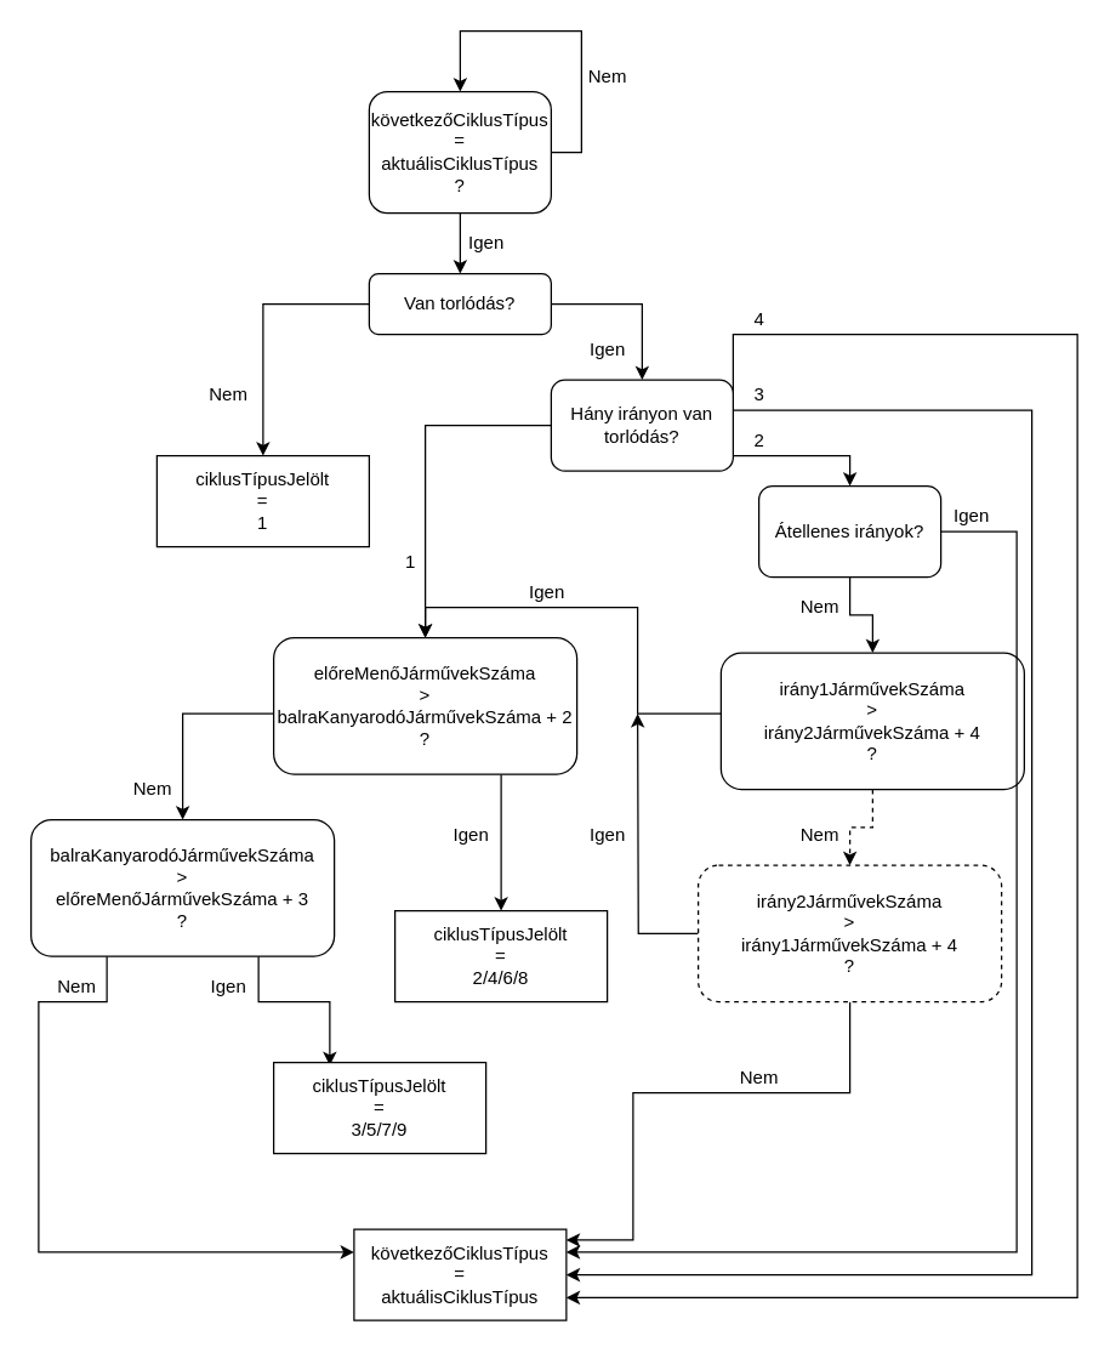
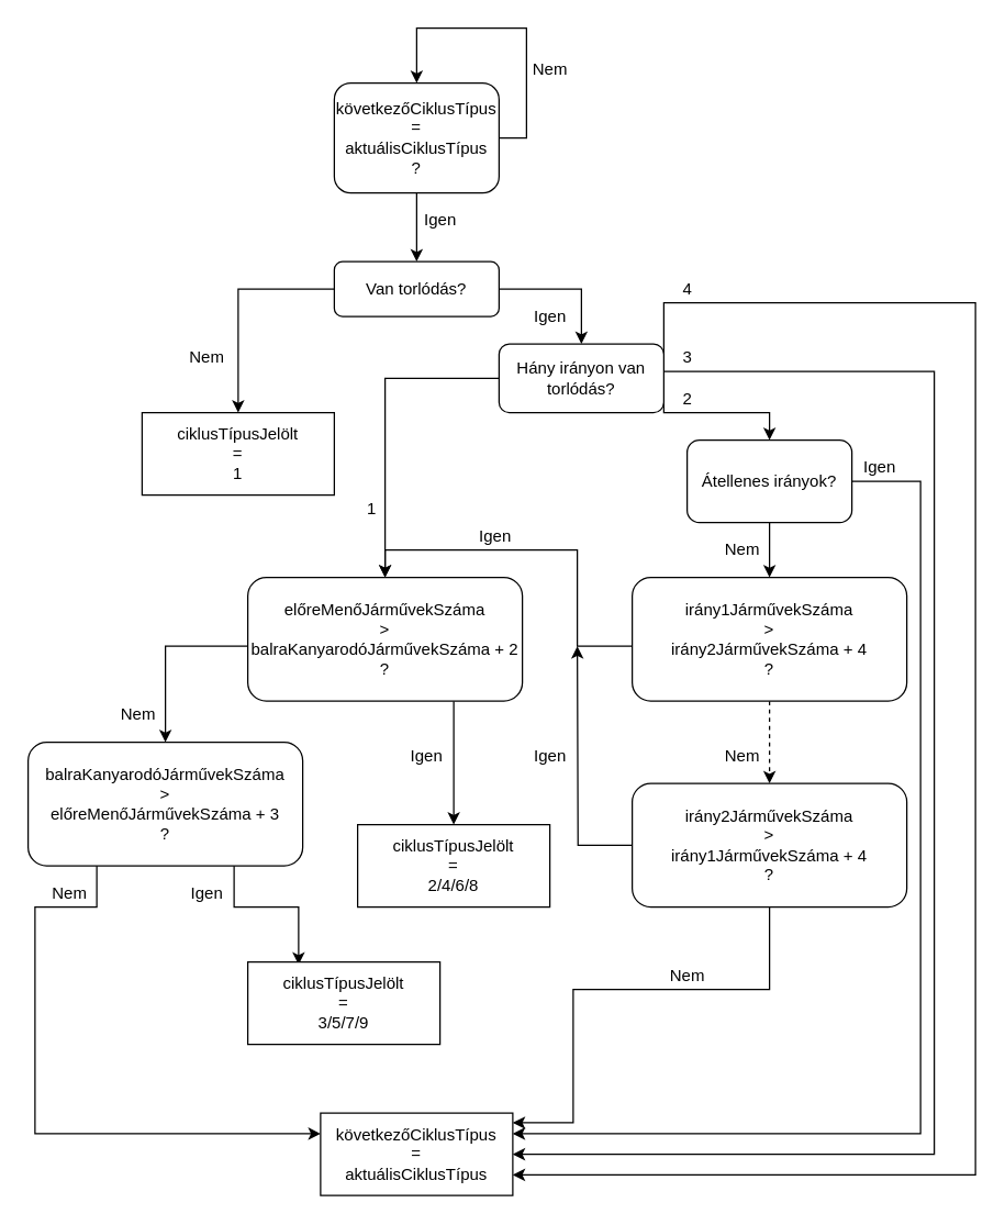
- <mxCell id="4" value="Van torlódás?" style="rounded=1;whiteSpace=wrap;html=1;fontSize=12;glass=0;strokeWidth=1;shadow=0;" parent="1" vertex="1"><mxGeometry x="243" y="180" width="120" height="40" as="geometry" /></mxCell>
+ <mxCell id="4" value="Van torlódás?" style="rounded=1;whiteSpace=wrap;html=1;fontSize=12;glass=0;strokeWidth=1;shadow=0;" parent="1" vertex="1"><mxGeometry x="243" y="190" width="120" height="40" as="geometry" /></mxCell>
- <mxCell id="9" value="Hány irányon van torlódás?" style="rounded=1;whiteSpace=wrap;html=1;" vertex="1" parent="1"><mxGeometry x="363" y="250" width="120" height="60" as="geometry" /></mxCell>
+ <mxCell id="9" value="Hány irányon van torlódás?" style="rounded=1;whiteSpace=wrap;html=1;" vertex="1" parent="1"><mxGeometry x="363" y="250" width="120" height="50" as="geometry" /></mxCell>
- <mxCell id="22" value="irány1JárművekSzáma&lt;br&gt;&amp;gt;&lt;br&gt;irány2JárművekSzáma + 4&lt;br&gt;?" style="rounded=1;whiteSpace=wrap;html=1;" vertex="1" parent="1"><mxGeometry x="475" y="430" width="200" height="90" as="geometry" /></mxCell>
+ <mxCell id="22" value="irány1JárművekSzáma&lt;br&gt;&amp;gt;&lt;br&gt;irány2JárművekSzáma + 4&lt;br&gt;?" style="rounded=1;whiteSpace=wrap;html=1;" vertex="1" parent="1"><mxGeometry x="460" y="420" width="200" height="90" as="geometry" /></mxCell>
- <mxCell id="29" value="irány2JárművekSzáma&lt;br&gt;&amp;gt;&lt;br&gt;irány1JárművekSzáma + 4&lt;br&gt;?" style="rounded=1;whiteSpace=wrap;html=1;dashed=1;" vertex="1" parent="1"><mxGeometry x="460" y="570" width="200" height="90" as="geometry" /></mxCell>
+ <mxCell id="29" value="irány2JárművekSzáma&lt;br&gt;&amp;gt;&lt;br&gt;irány1JárművekSzáma + 4&lt;br&gt;?" style="rounded=1;whiteSpace=wrap;html=1;" vertex="1" parent="1"><mxGeometry x="460" y="570" width="200" height="90" as="geometry" /></mxCell>
